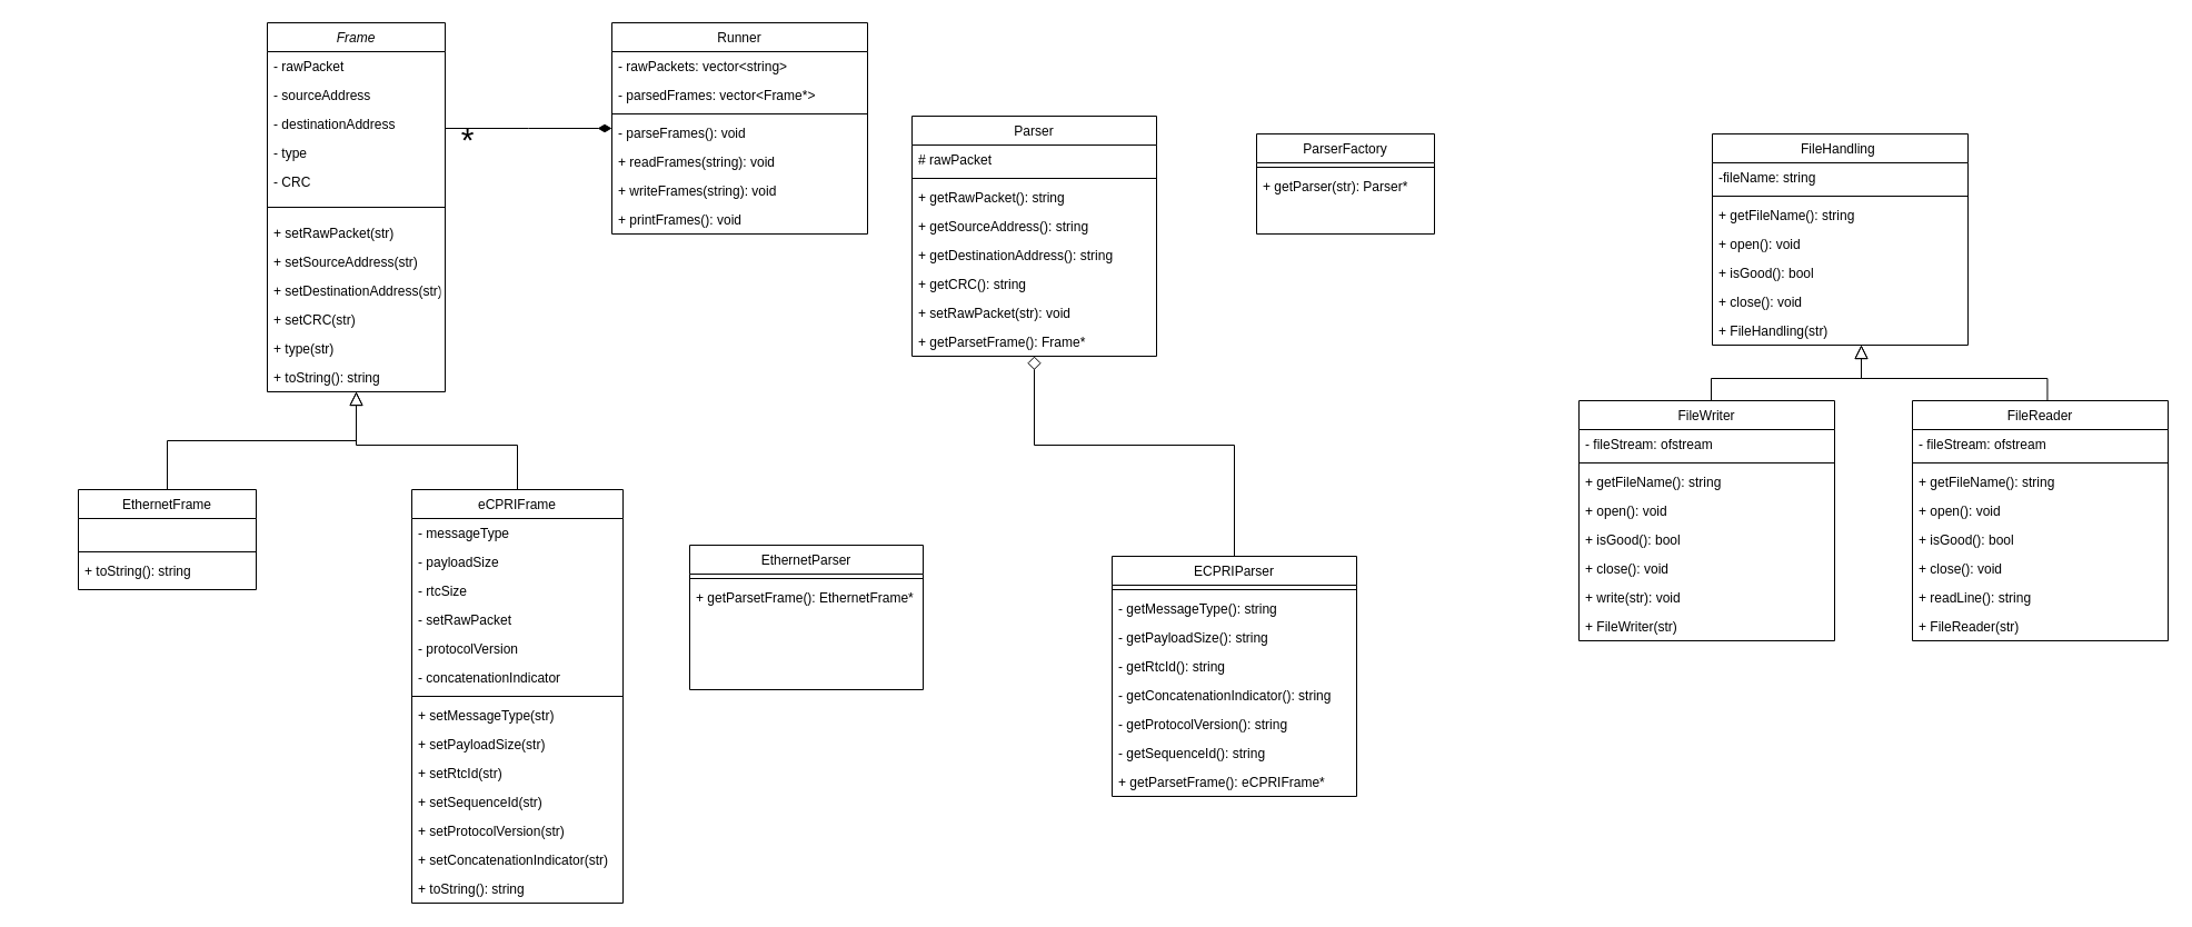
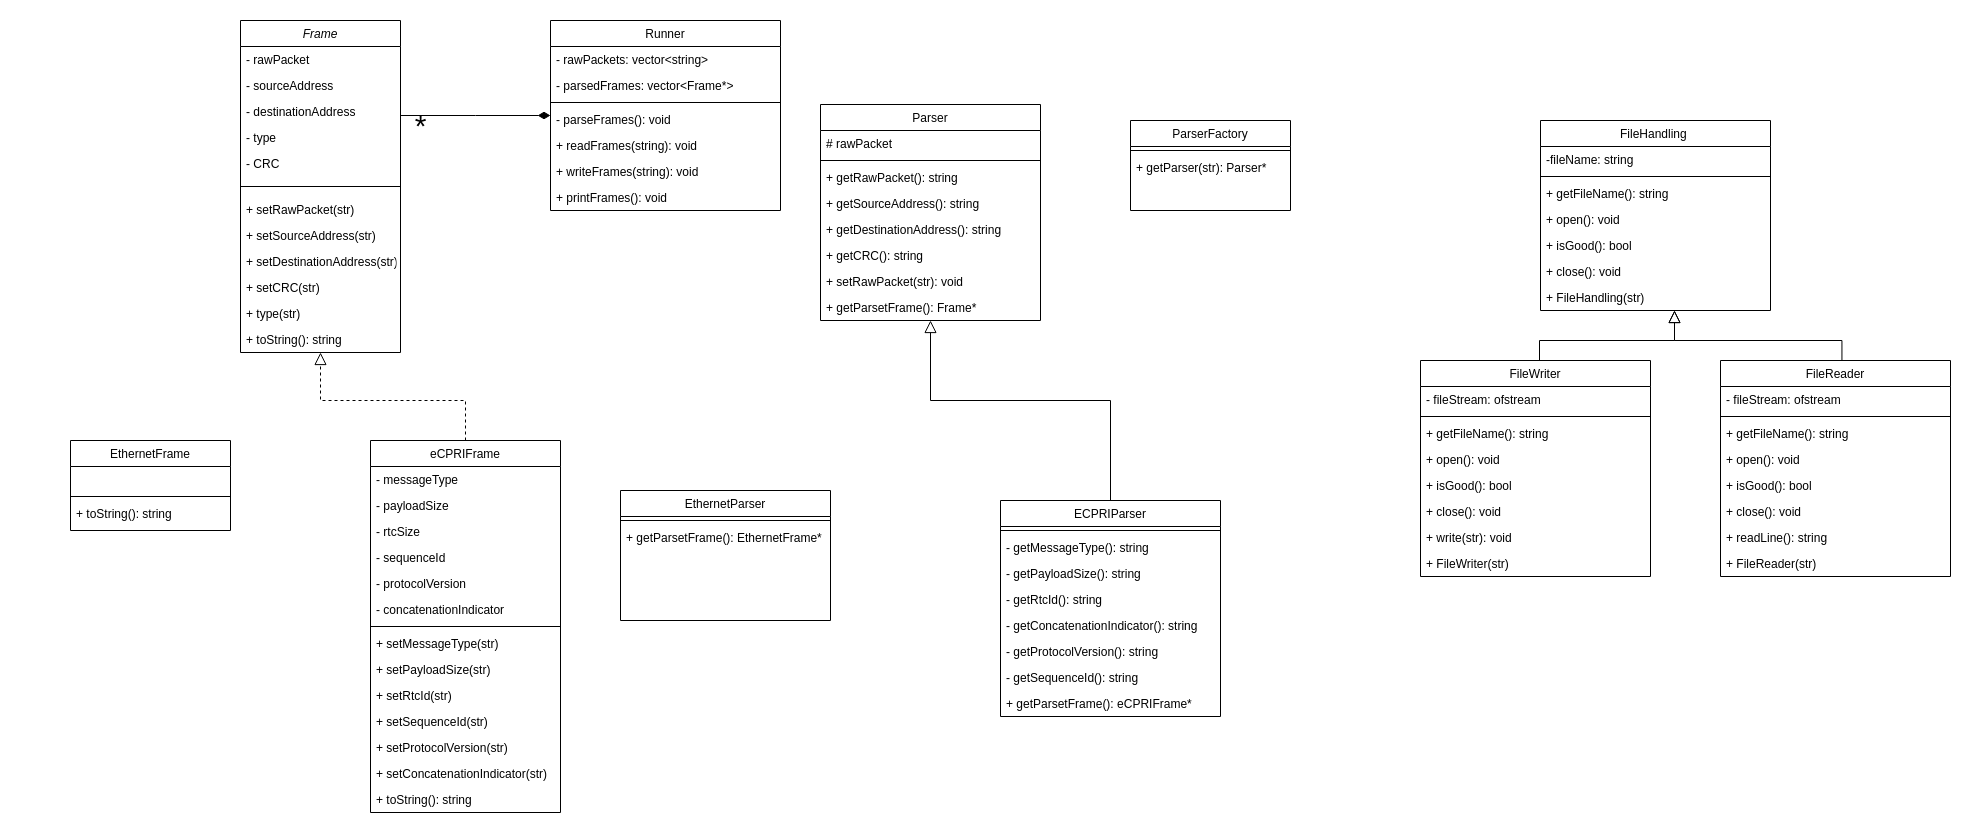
- <mxCell id="52" style="edgeStyle=elbowEdgeStyle;rounded=0;orthogonalLoop=1;jettySize=auto;elbow=vertical;html=1;exitX=0.5;exitY=0;exitDx=0;exitDy=0;strokeWidth=1;endArrow=diamond;endFill=0;startSize=6;endSize=10;" parent="1" source="53" target="40" edge="1"><mxGeometry relative="1" as="geometry"><Array as="points"><mxPoint x="930" y="400" /><mxPoint x="930" y="410" /><mxPoint x="930" y="350" /><mxPoint x="980" y="400" /></Array></mxGeometry></mxCell>
+ <mxCell id="52" style="edgeStyle=elbowEdgeStyle;rounded=0;orthogonalLoop=1;jettySize=auto;elbow=vertical;html=1;exitX=0.5;exitY=0;exitDx=0;exitDy=0;strokeWidth=1;endArrow=block;endFill=0;startSize=6;endSize=10;" parent="1" source="53" target="40" edge="1"><mxGeometry relative="1" as="geometry"><Array as="points"><mxPoint x="930" y="400" /><mxPoint x="930" y="410" /><mxPoint x="930" y="350" /><mxPoint x="980" y="400" /></Array></mxGeometry></mxCell>
- <mxCell id="19" value="" style="endArrow=block;endSize=10;endFill=0;shadow=0;strokeWidth=1;rounded=0;edgeStyle=elbowEdgeStyle;elbow=vertical;" parent="1" source="15" target="2" edge="1"><mxGeometry width="160" relative="1" as="geometry"><mxPoint x="220" y="183" as="sourcePoint" /><mxPoint x="220" y="183" as="targetPoint" /></mxGeometry></mxCell>
- <mxCell id="35" value="" style="endArrow=block;endSize=10;endFill=0;shadow=0;strokeWidth=1;rounded=0;edgeStyle=elbowEdgeStyle;elbow=vertical;" parent="1" source="20" target="2" edge="1"><mxGeometry width="160" relative="1" as="geometry"><mxPoint x="230" y="353" as="sourcePoint" /><mxPoint x="330" y="251" as="targetPoint" /><Array as="points"><mxPoint x="320" y="400" /></Array></mxGeometry></mxCell>
+ <mxCell id="35" value="" style="endArrow=block;endSize=10;endFill=0;shadow=0;strokeWidth=1;rounded=0;edgeStyle=elbowEdgeStyle;elbow=vertical;dashed=1;" parent="1" source="20" target="2" edge="1"><mxGeometry width="160" relative="1" as="geometry"><mxPoint x="230" y="353" as="sourcePoint" /><mxPoint x="330" y="251" as="targetPoint" /><Array as="points"><mxPoint x="320" y="400" /></Array></mxGeometry></mxCell>
- <mxCell id="24" value="- setRawPacket" style="text;align=left;verticalAlign=top;spacingLeft=4;spacingRight=4;overflow=hidden;rotatable=0;points=[[0,0.5],[1,0.5]];portConstraint=eastwest;rounded=0;shadow=0;html=0;" parent="20" vertex="1"><mxGeometry y="104" width="190" height="26" as="geometry" /></mxCell>
+ <mxCell id="24" value="- sequenceId" style="text;align=left;verticalAlign=top;spacingLeft=4;spacingRight=4;overflow=hidden;rotatable=0;points=[[0,0.5],[1,0.5]];portConstraint=eastwest;rounded=0;shadow=0;html=0;" parent="20" vertex="1"><mxGeometry y="104" width="190" height="26" as="geometry" /></mxCell>
